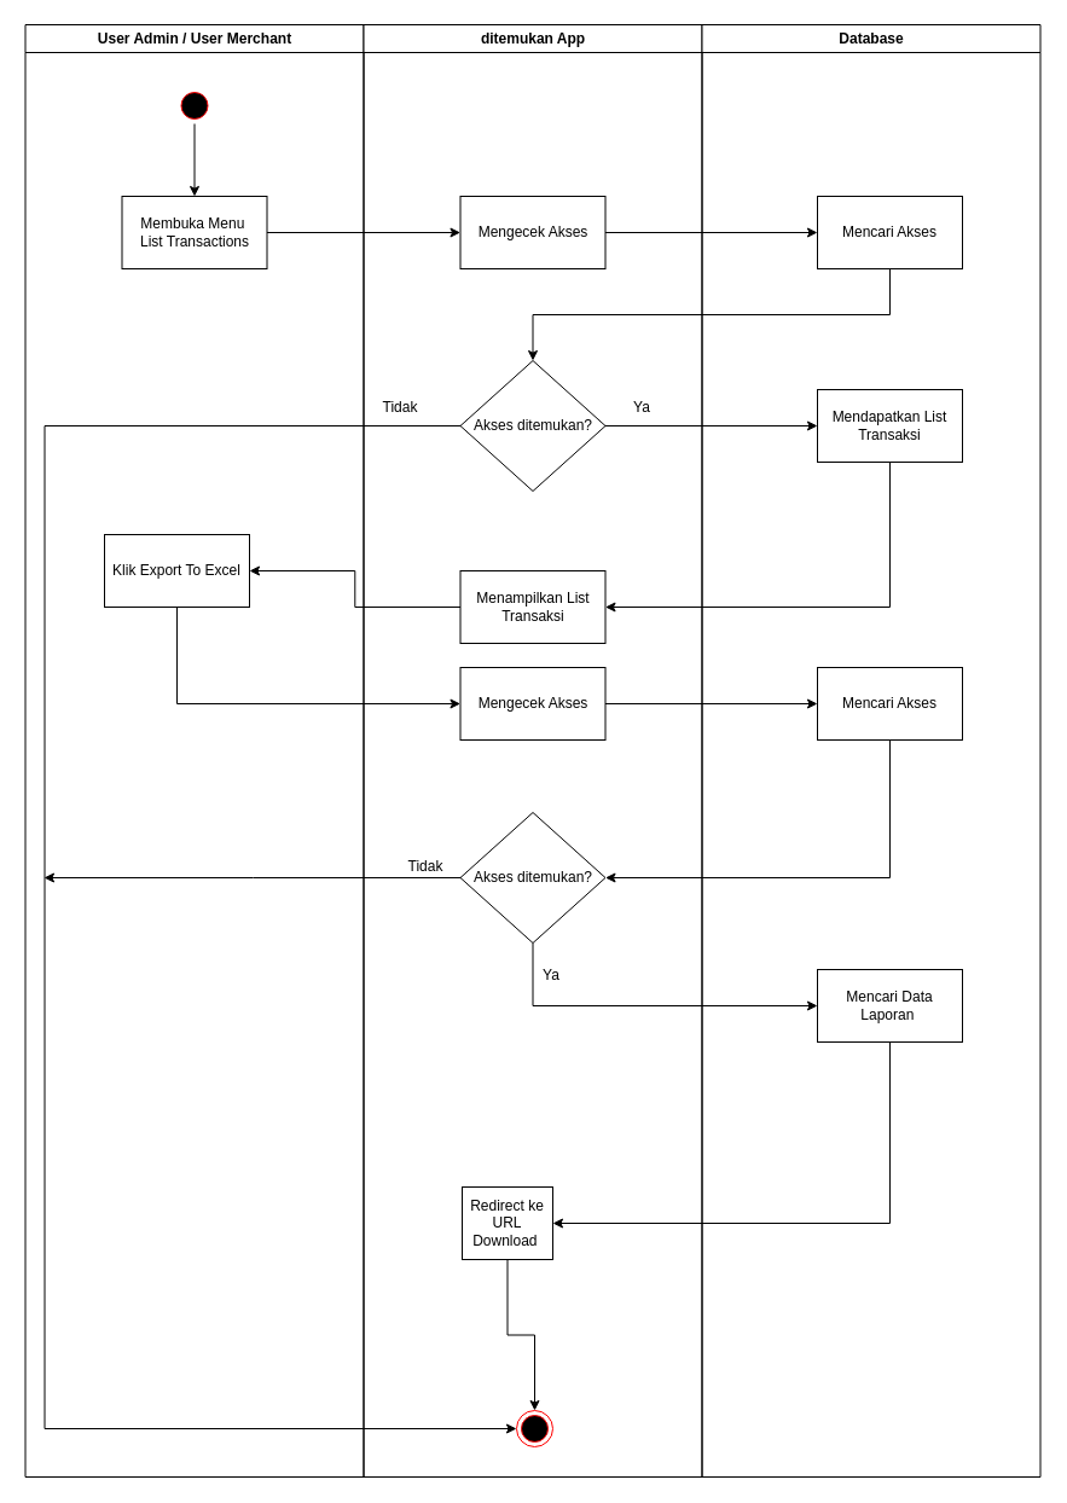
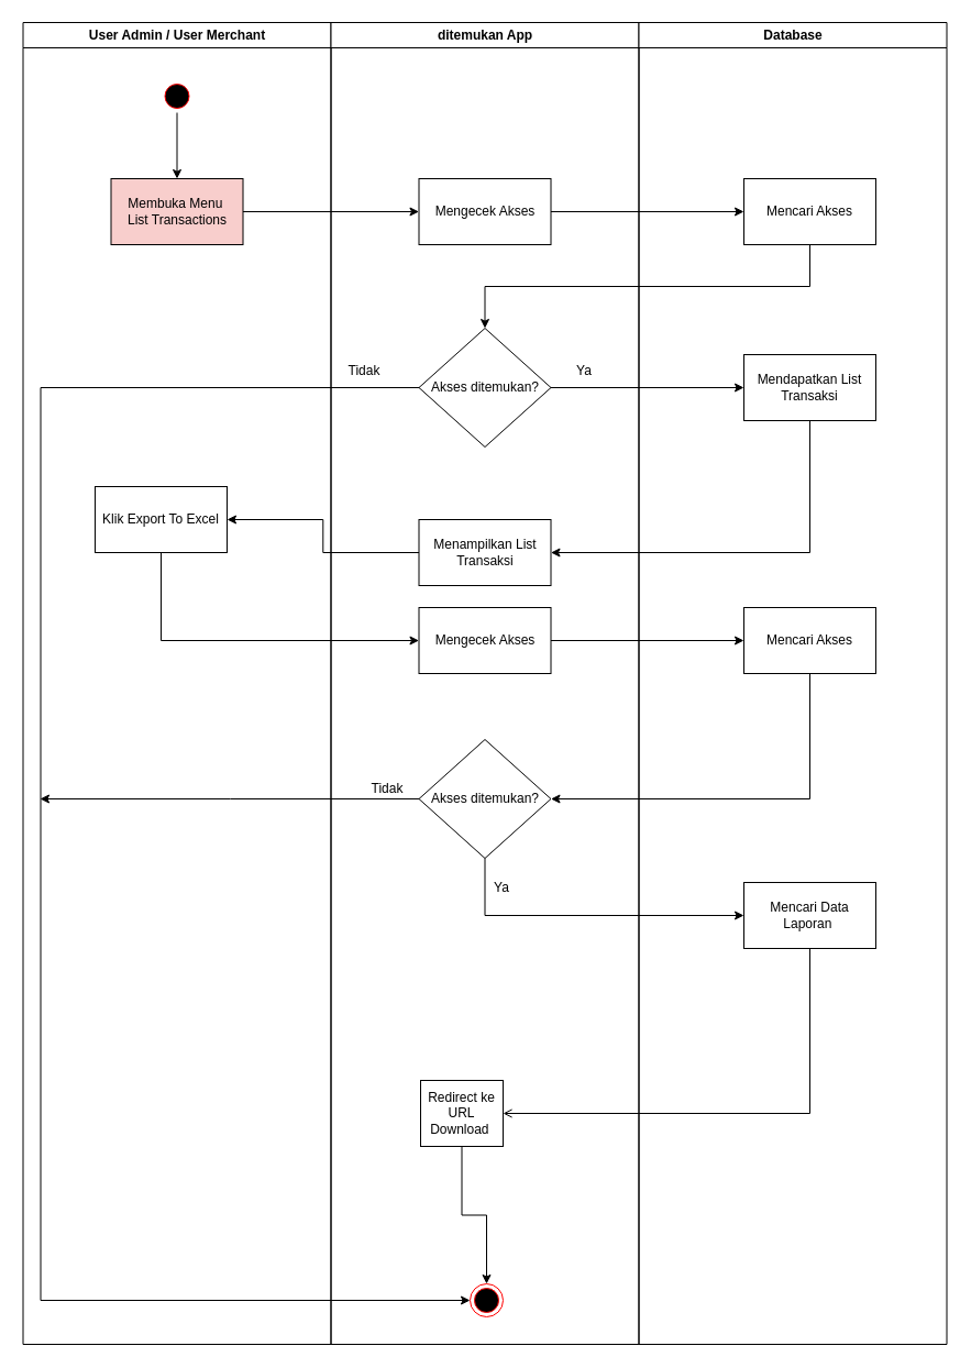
- <mxCell id="5" value="Membuka Menu&amp;nbsp;&lt;br&gt;List Transactions" style="rounded=0;whiteSpace=wrap;html=1;" parent="2" vertex="1"><mxGeometry x="80" y="142" width="120" height="60" as="geometry" /></mxCell>
+ <mxCell id="5" value="Membuka Menu&amp;nbsp;&lt;br&gt;List Transactions" style="rounded=0;whiteSpace=wrap;html=1;fillColor=#f8cecc;" parent="2" vertex="1"><mxGeometry x="80" y="142" width="120" height="60" as="geometry" /></mxCell>
- <mxCell id="35" style="edgeStyle=orthogonalEdgeStyle;rounded=0;orthogonalLoop=1;jettySize=auto;html=1;exitX=0.5;exitY=1;exitDx=0;exitDy=0;entryX=1;entryY=0.5;entryDx=0;entryDy=0;" parent="1" source="25" target="16" edge="1"><mxGeometry relative="1" as="geometry" /></mxCell>
+ <mxCell id="35" style="edgeStyle=orthogonalEdgeStyle;rounded=0;orthogonalLoop=1;jettySize=auto;html=1;exitX=0.5;exitY=1;exitDx=0;exitDy=0;entryX=1;entryY=0.5;entryDx=0;entryDy=0;endArrow=open;" parent="1" source="25" target="16" edge="1"><mxGeometry relative="1" as="geometry" /></mxCell>
